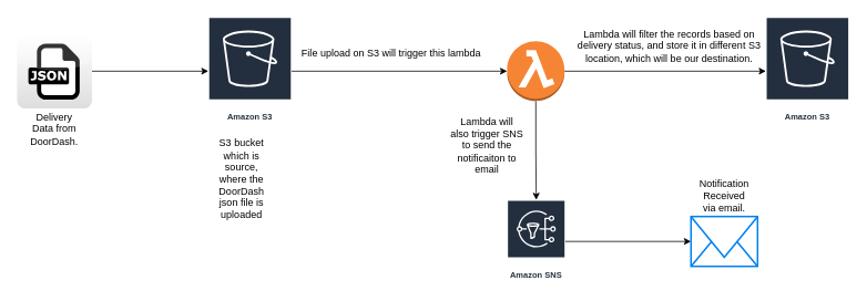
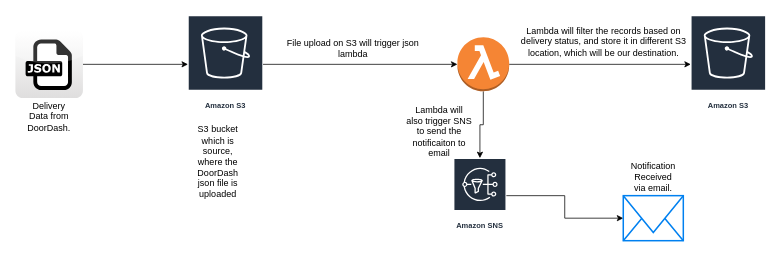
- <mxCell id="15" value="File upload on S3 will trigger this lambda" style="text;strokeColor=none;align=center;fillColor=none;html=1;verticalAlign=middle;whiteSpace=wrap;rounded=0;" vertex="1" parent="1"><mxGeometry x="360" y="49" width="220" height="30" as="geometry" /></mxCell>
+ <mxCell id="15" value="File upload on S3 will trigger json lambda" style="text;strokeColor=none;align=center;fillColor=none;html=1;verticalAlign=middle;whiteSpace=wrap;rounded=0;" vertex="1" parent="1"><mxGeometry x="360" y="49" width="220" height="30" as="geometry" /></mxCell>
- <mxCell id="11" value="Amazon SNS" style="sketch=0;outlineConnect=0;fontColor=#232F3E;gradientColor=none;strokeColor=#ffffff;fillColor=#232F3E;dashed=0;verticalLabelPosition=middle;verticalAlign=bottom;align=center;html=1;whiteSpace=wrap;fontSize=10;fontStyle=1;spacing=3;shape=mxgraph.aws4.productIcon;prIcon=mxgraph.aws4.sns;" vertex="1" parent="1"><mxGeometry x="609" y="240" width="70" height="100" as="geometry" /></mxCell>
+ <mxCell id="11" value="Amazon SNS" style="sketch=0;outlineConnect=0;fontColor=#232F3E;gradientColor=none;strokeColor=#ffffff;fillColor=#232F3E;dashed=0;verticalLabelPosition=middle;verticalAlign=bottom;align=center;html=1;whiteSpace=wrap;fontSize=10;fontStyle=1;spacing=3;shape=mxgraph.aws4.productIcon;prIcon=mxgraph.aws4.sns;" vertex="1" parent="1"><mxGeometry x="604" y="210" width="70" height="100" as="geometry" /></mxCell>
